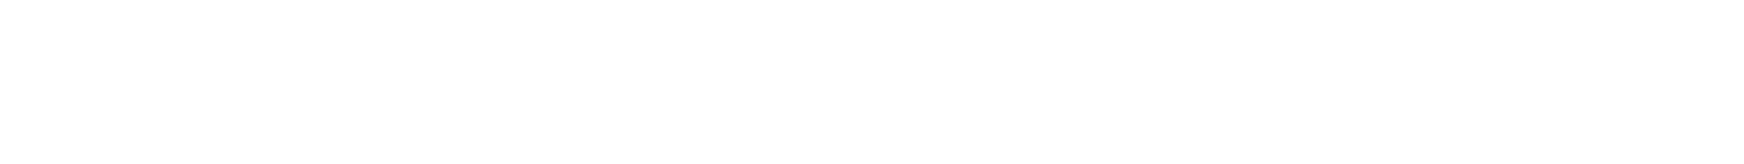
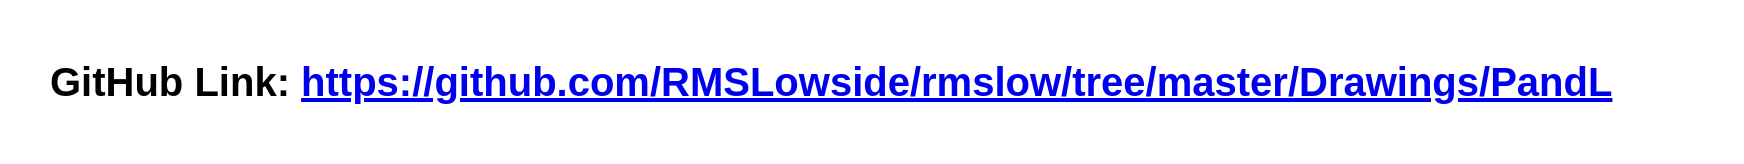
+ <mxCell id="2" value="&lt;h1&gt;&lt;font style=&quot;font-size: 20px&quot;&gt;GitHub Link:&amp;nbsp;&lt;a href=&quot;https://github.com/RMSLowside/rmslow/tree/master/Drawings/PandL&quot;&gt;https://github.com/RMSLowside/rmslow/tree/master/Drawings/PandL&lt;/a&gt;&amp;nbsp;&lt;/font&gt;&lt;/h1&gt;" style="text;html=1;strokeColor=none;fillColor=none;spacing=5;spacingTop=-20;whiteSpace=wrap;overflow=hidden;rounded=0;" vertex="1" parent="1"><mxGeometry x="20" y="20" width="830" height="40" as="geometry" /></mxCell>
